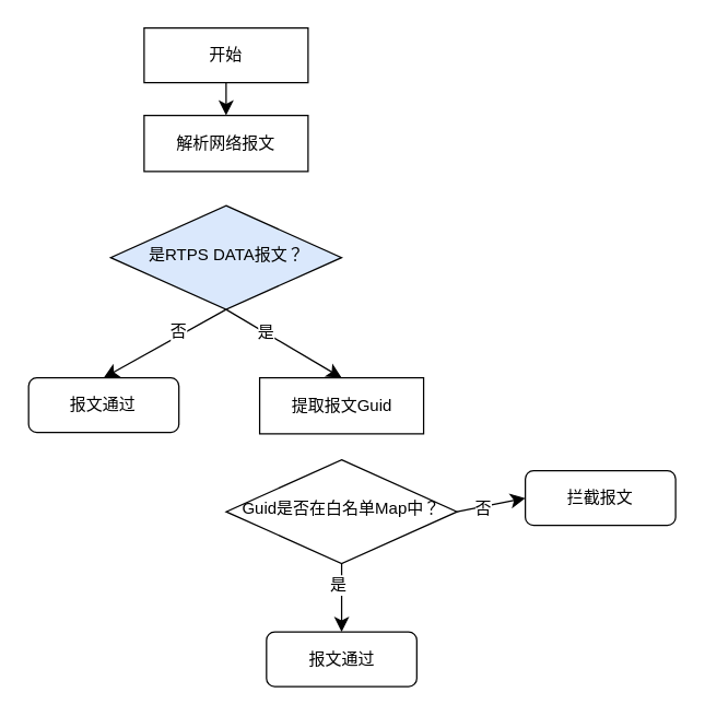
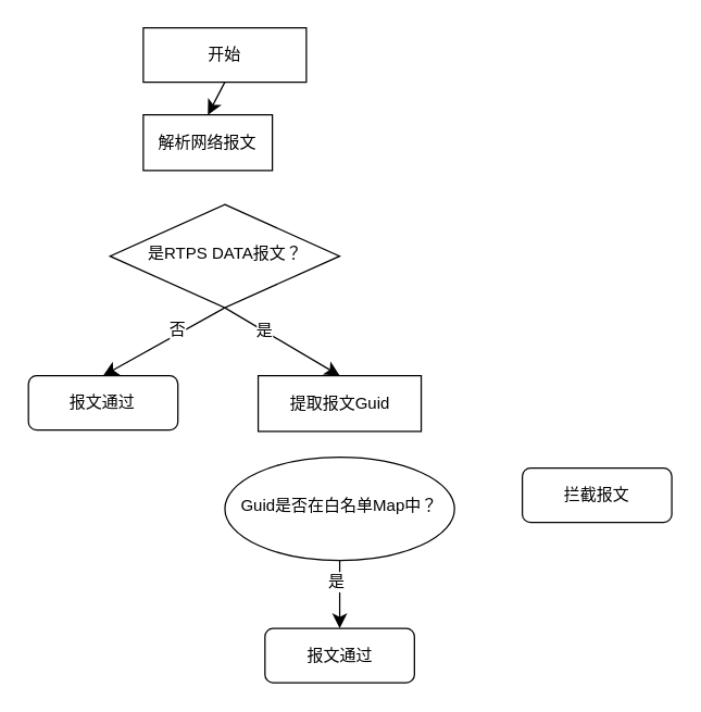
- <mxCell id="10" value="解析网络报文" style="whiteSpace=wrap;html=1;" vertex="1" parent="1"><mxGeometry x="105" y="84" width="120" height="41" as="geometry" /></mxCell>
+ <mxCell id="10" value="解析网络报文" style="whiteSpace=wrap;html=1;" vertex="1" parent="1"><mxGeometry x="105" y="84" width="95" height="41" as="geometry" /></mxCell>
- <mxCell id="6" value="是RTPS DATA报文？" style="rhombus;whiteSpace=wrap;html=1;shadow=0;fontFamily=Helvetica;fontSize=12;align=center;strokeWidth=1;spacing=6;spacingTop=-4;fillColor=#dae8fc;" parent="1" vertex="1"><mxGeometry x="80.5" y="150" width="169" height="76" as="geometry" /></mxCell>
+ <mxCell id="6" value="是RTPS DATA报文？" style="rhombus;whiteSpace=wrap;html=1;shadow=0;fontFamily=Helvetica;fontSize=12;align=center;strokeWidth=1;spacing=6;spacingTop=-4;" parent="1" vertex="1"><mxGeometry x="80.5" y="150" width="169" height="76" as="geometry" /></mxCell>
- <mxCell id="16" style="edgeStyle=none;curved=1;rounded=0;orthogonalLoop=1;jettySize=auto;html=1;exitX=1;exitY=0.5;exitDx=0;exitDy=0;fontSize=12;startSize=8;endSize=8;entryX=0;entryY=0.5;entryDx=0;entryDy=0;" edge="1" target="18" parent="1" source="15"><mxGeometry relative="1" as="geometry"><mxPoint x="288.81" y="305" as="targetPoint" /><mxPoint x="250" y="305" as="sourcePoint" /></mxGeometry></mxCell>
- <mxCell id="17" value="否" style="edgeLabel;html=1;align=center;verticalAlign=middle;resizable=0;points=[];fontSize=12;" vertex="1" connectable="0" parent="16"><mxGeometry x="-0.268" y="-1" relative="1" as="geometry"><mxPoint as="offset" /></mxGeometry></mxCell>
- <mxCell id="15" value="Guid是否在白名单Map中？" style="rhombus;whiteSpace=wrap;html=1;shadow=0;fontFamily=Helvetica;fontSize=12;align=center;strokeWidth=1;spacing=6;spacingTop=-4;" vertex="1" parent="1"><mxGeometry x="165.055" y="336" width="169" height="76" as="geometry" /></mxCell>
+ <mxCell id="15" value="Guid是否在白名单Map中？" style="ellipse;whiteSpace=wrap;html=1;shadow=0;fontFamily=Helvetica;fontSize=12;align=center;strokeWidth=1;spacing=6;spacingTop=-4;" vertex="1" parent="1"><mxGeometry x="165.055" y="336" width="169" height="76" as="geometry" /></mxCell>
